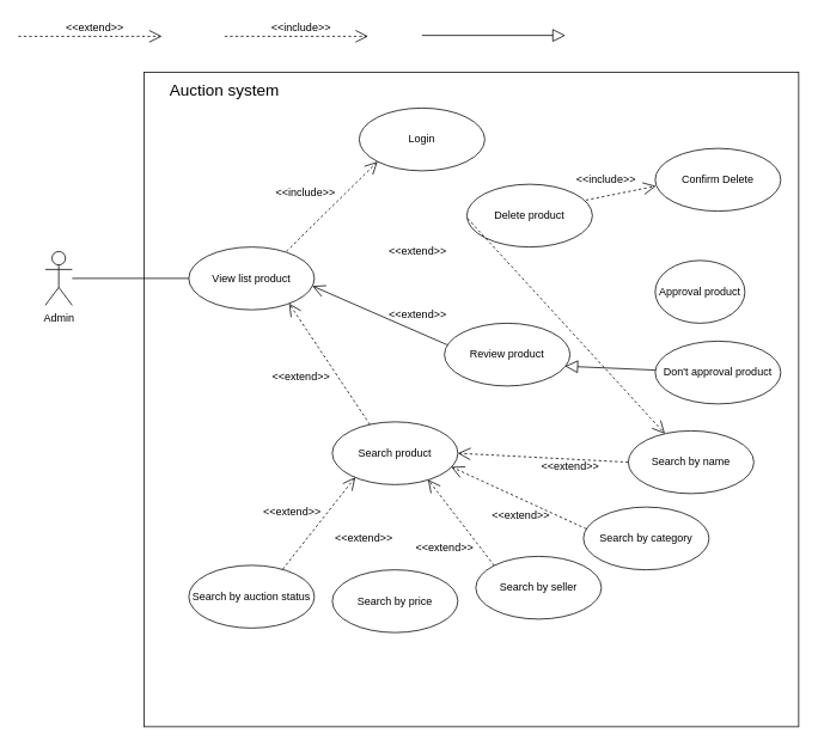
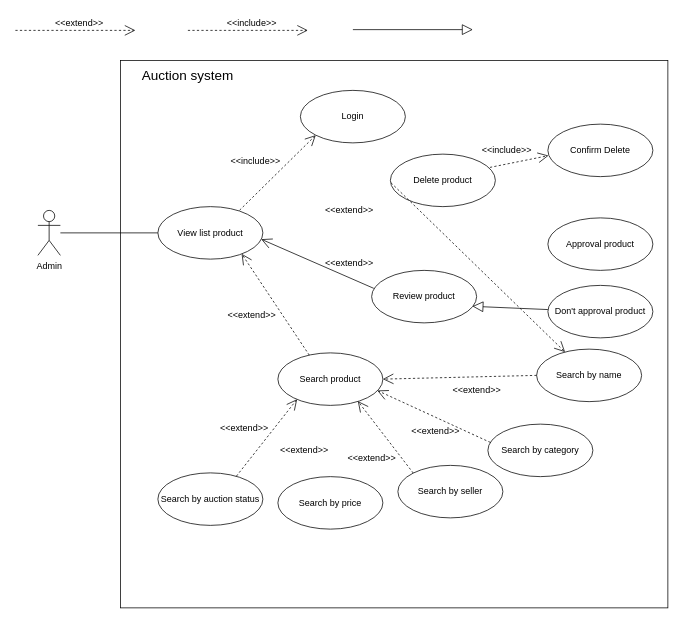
- <mxCell id="22" value="Approval product" style="ellipse;whiteSpace=wrap;html=1;strokeColor=#000000;" parent="1" vertex="1"><mxGeometry x="730" y="290" width="100" height="70" as="geometry" /></mxCell>
+ <mxCell id="22" value="Approval product" style="ellipse;whiteSpace=wrap;html=1;strokeColor=#000000;" parent="1" vertex="1"><mxGeometry x="730" y="290" width="140" height="70" as="geometry" /></mxCell>
- <mxCell id="16" value="Search by name" style="ellipse;whiteSpace=wrap;html=1;strokeColor=#000000;" parent="1" vertex="1"><mxGeometry x="700" y="480" width="140" height="70" as="geometry" /></mxCell>
+ <mxCell id="16" value="Search by name" style="ellipse;whiteSpace=wrap;html=1;strokeColor=#000000;" parent="1" vertex="1"><mxGeometry x="715" y="465" width="140" height="70" as="geometry" /></mxCell>
